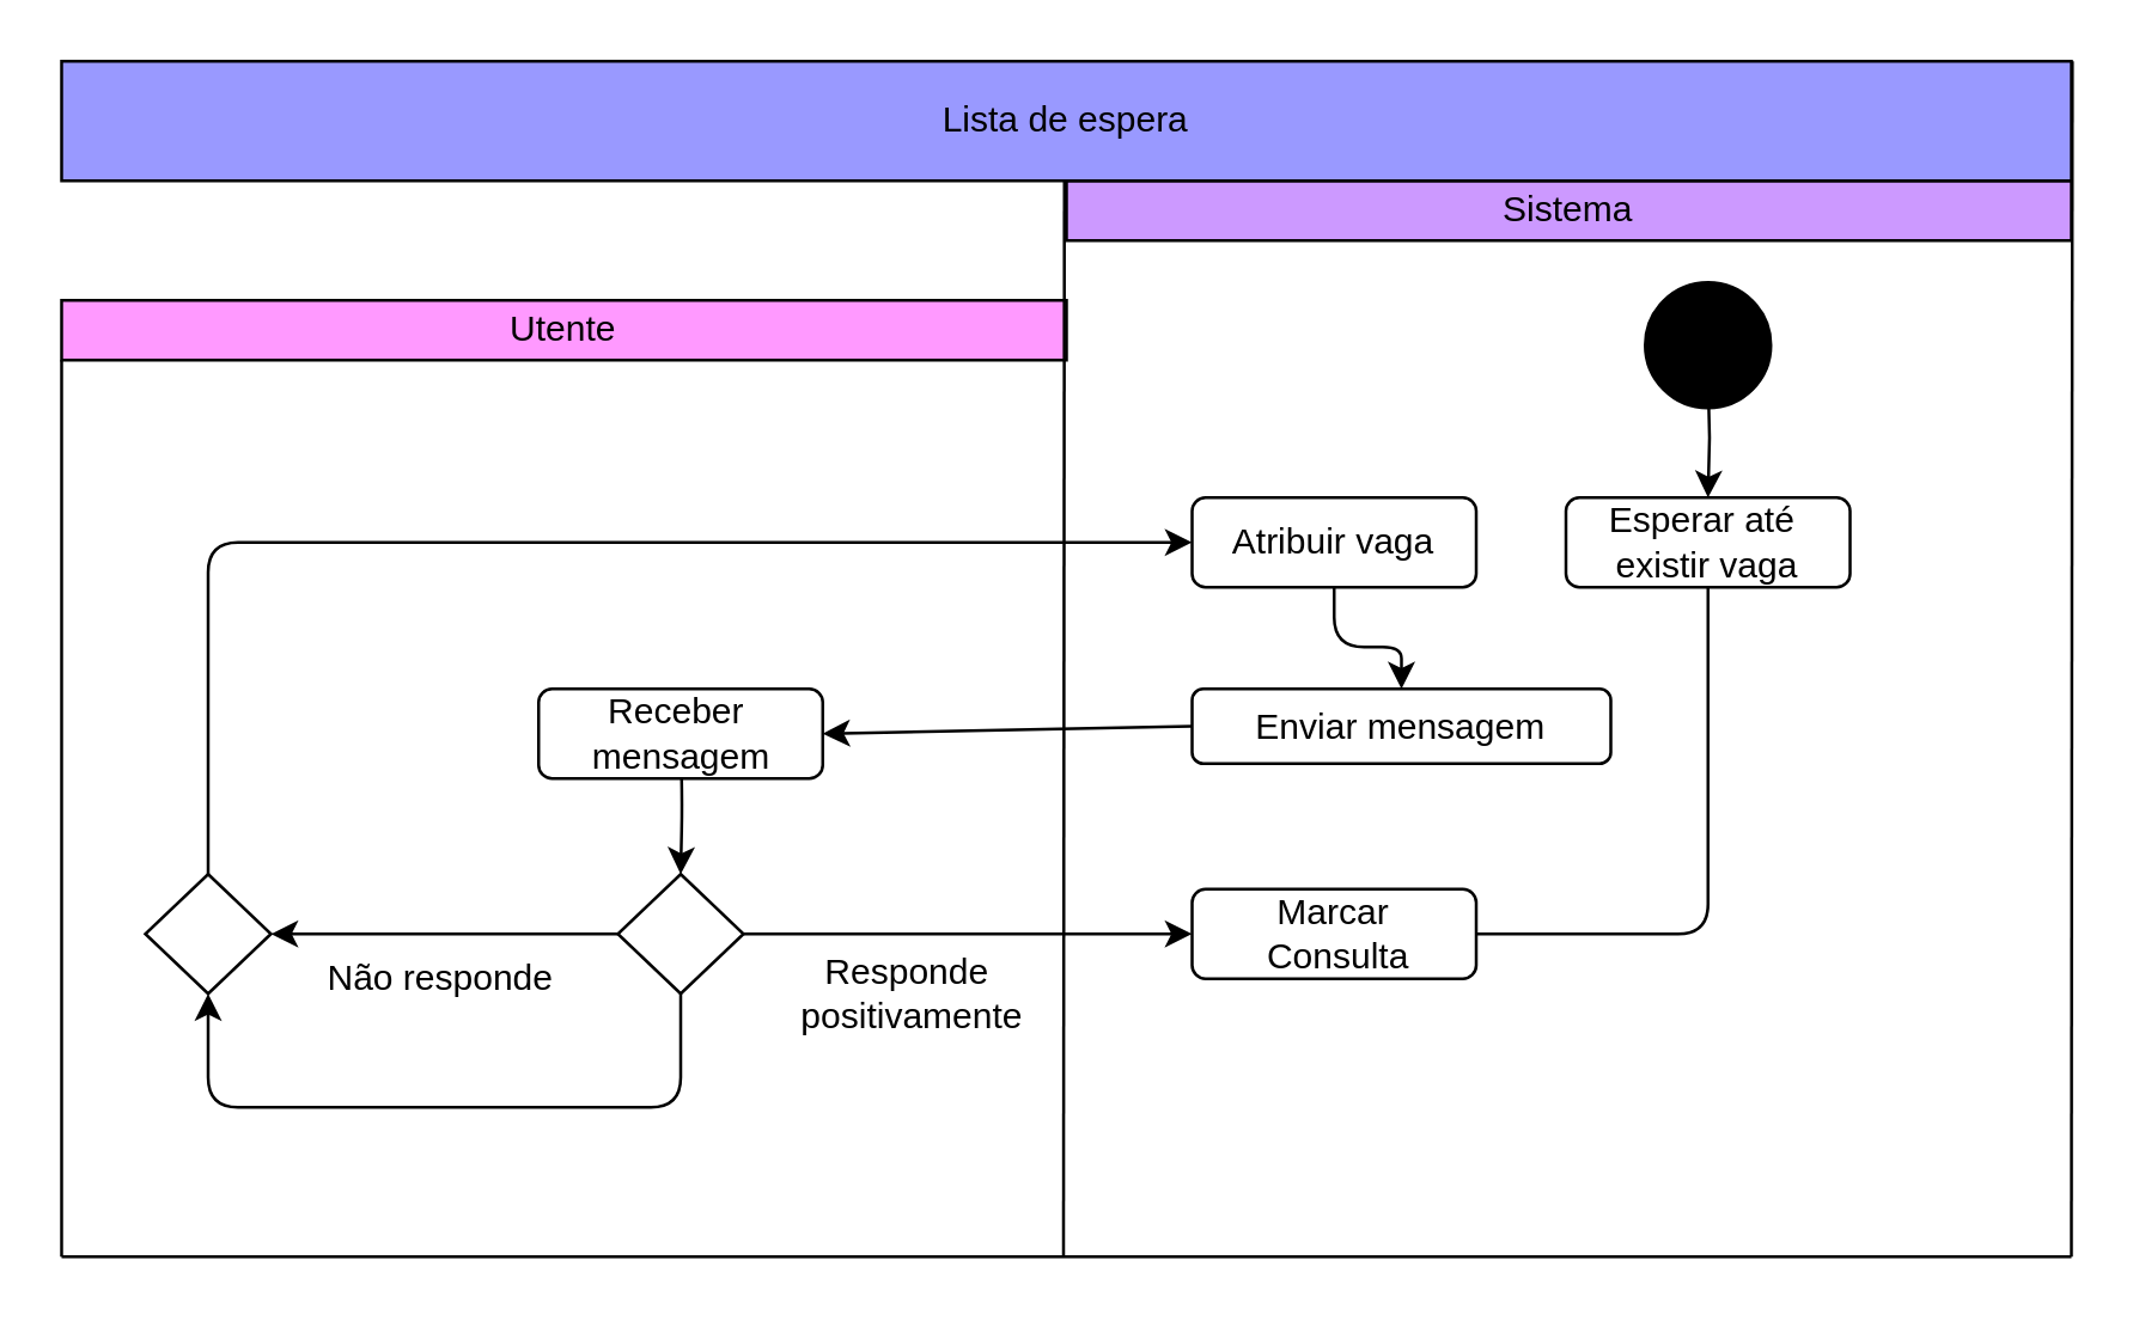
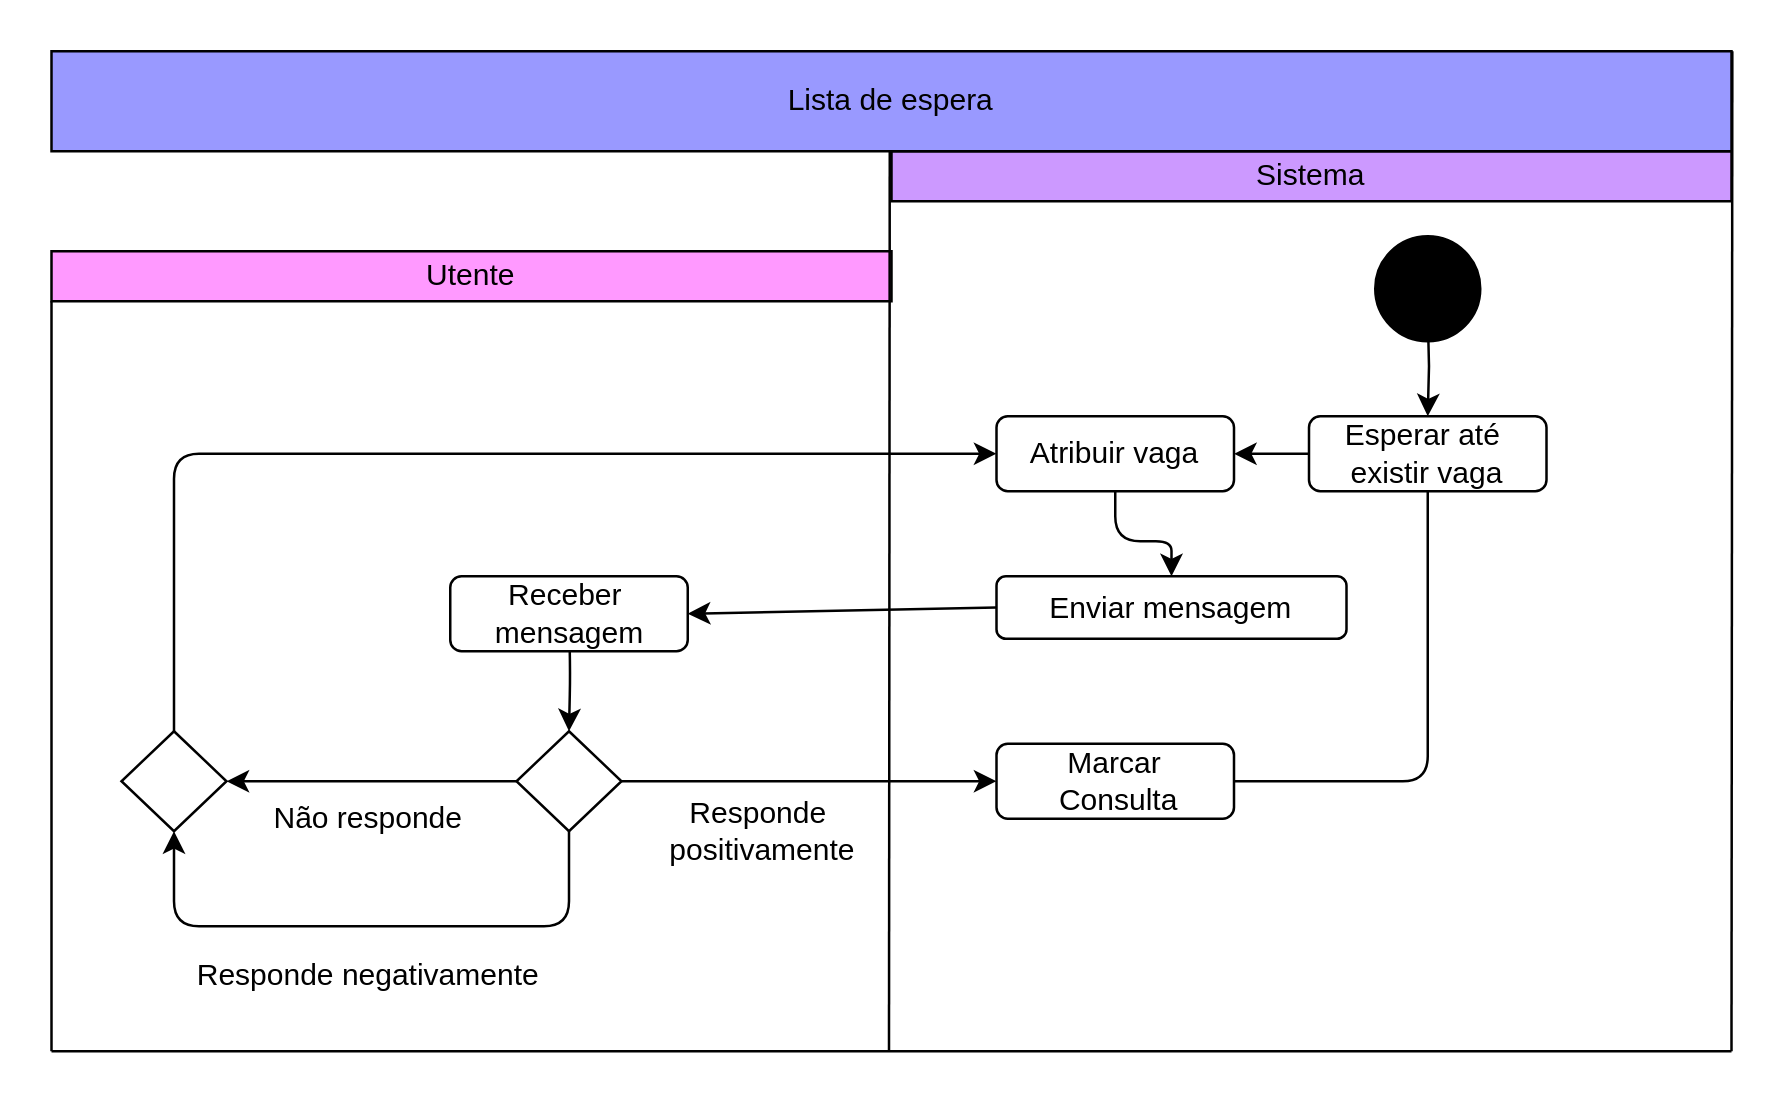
+ <mxCell id="28" style="edgeStyle=orthogonalEdgeStyle;rounded=0;orthogonalLoop=1;jettySize=auto;html=1;entryX=1;entryY=0.5;entryDx=0;entryDy=0;" parent="1" source="29" target="12" edge="1"><mxGeometry relative="1" as="geometry" /></mxCell>
+ <mxCell id="23" value="Responde negativamente" style="text;html=1;strokeColor=none;align=center;verticalAlign=middle;whiteSpace=wrap;rounded=0;fillColor=#ffffff;" parent="1" vertex="1"><mxGeometry x="72" y="380" width="150" height="20" as="geometry" /></mxCell>
